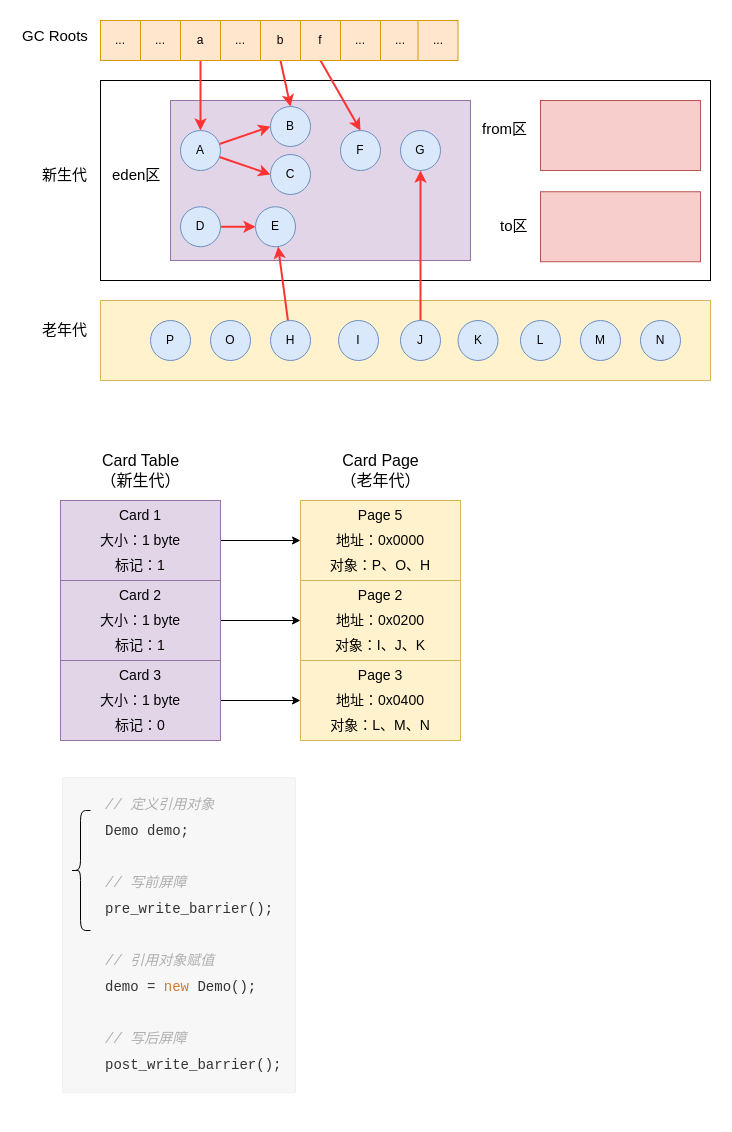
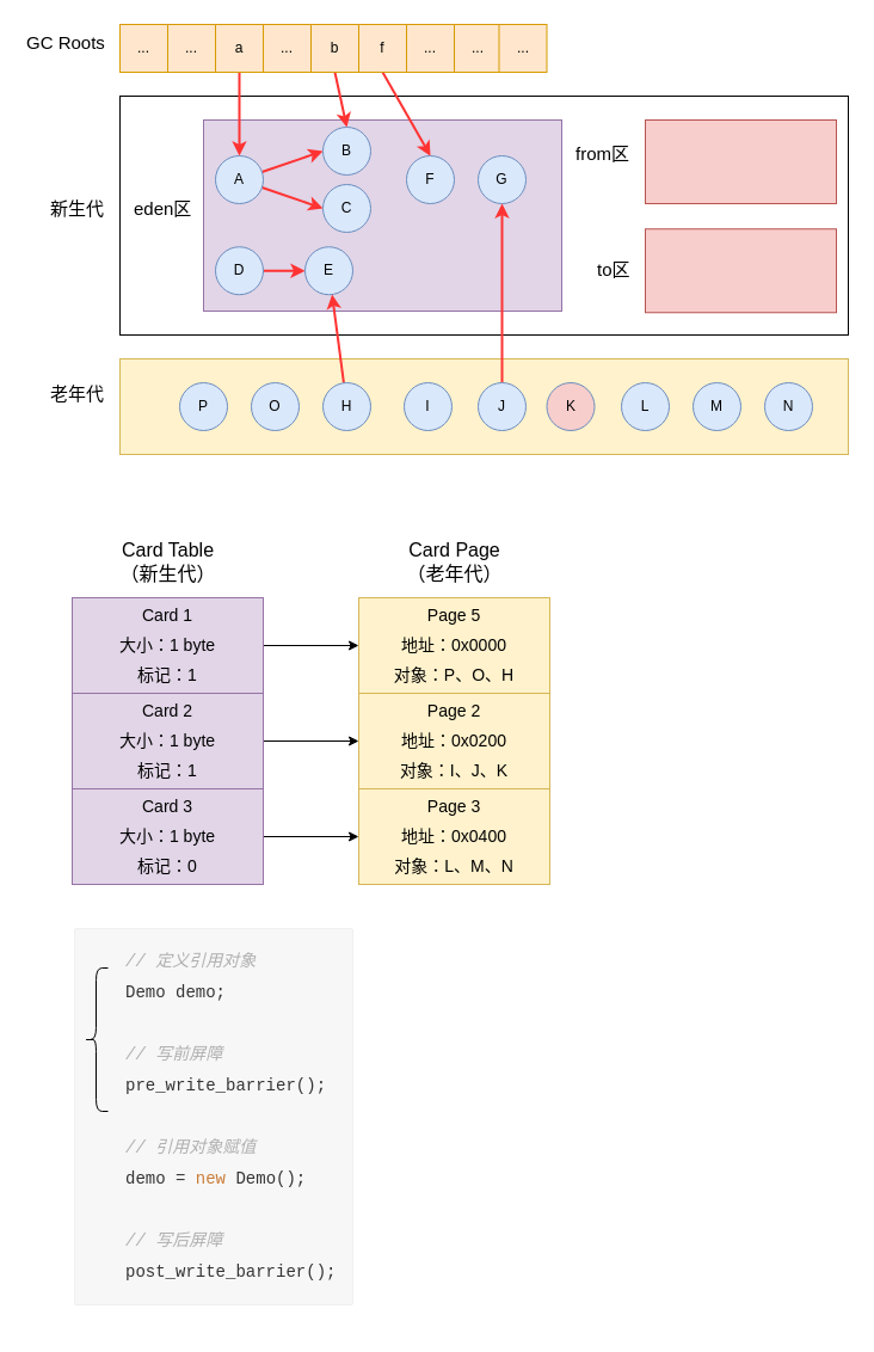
- <mxCell id="27" value="K" style="ellipse;whiteSpace=wrap;html=1;aspect=fixed;fillColor=#dae8fc;strokeColor=#6c8ebf;" parent="1" vertex="1"><mxGeometry x="457.5" y="320" width="40" height="40" as="geometry" /></mxCell>
+ <mxCell id="27" value="K" style="ellipse;whiteSpace=wrap;html=1;aspect=fixed;fillColor=#f8cecc;strokeColor=#6c8ebf;" parent="1" vertex="1"><mxGeometry x="457.5" y="320" width="40" height="40" as="geometry" /></mxCell>
